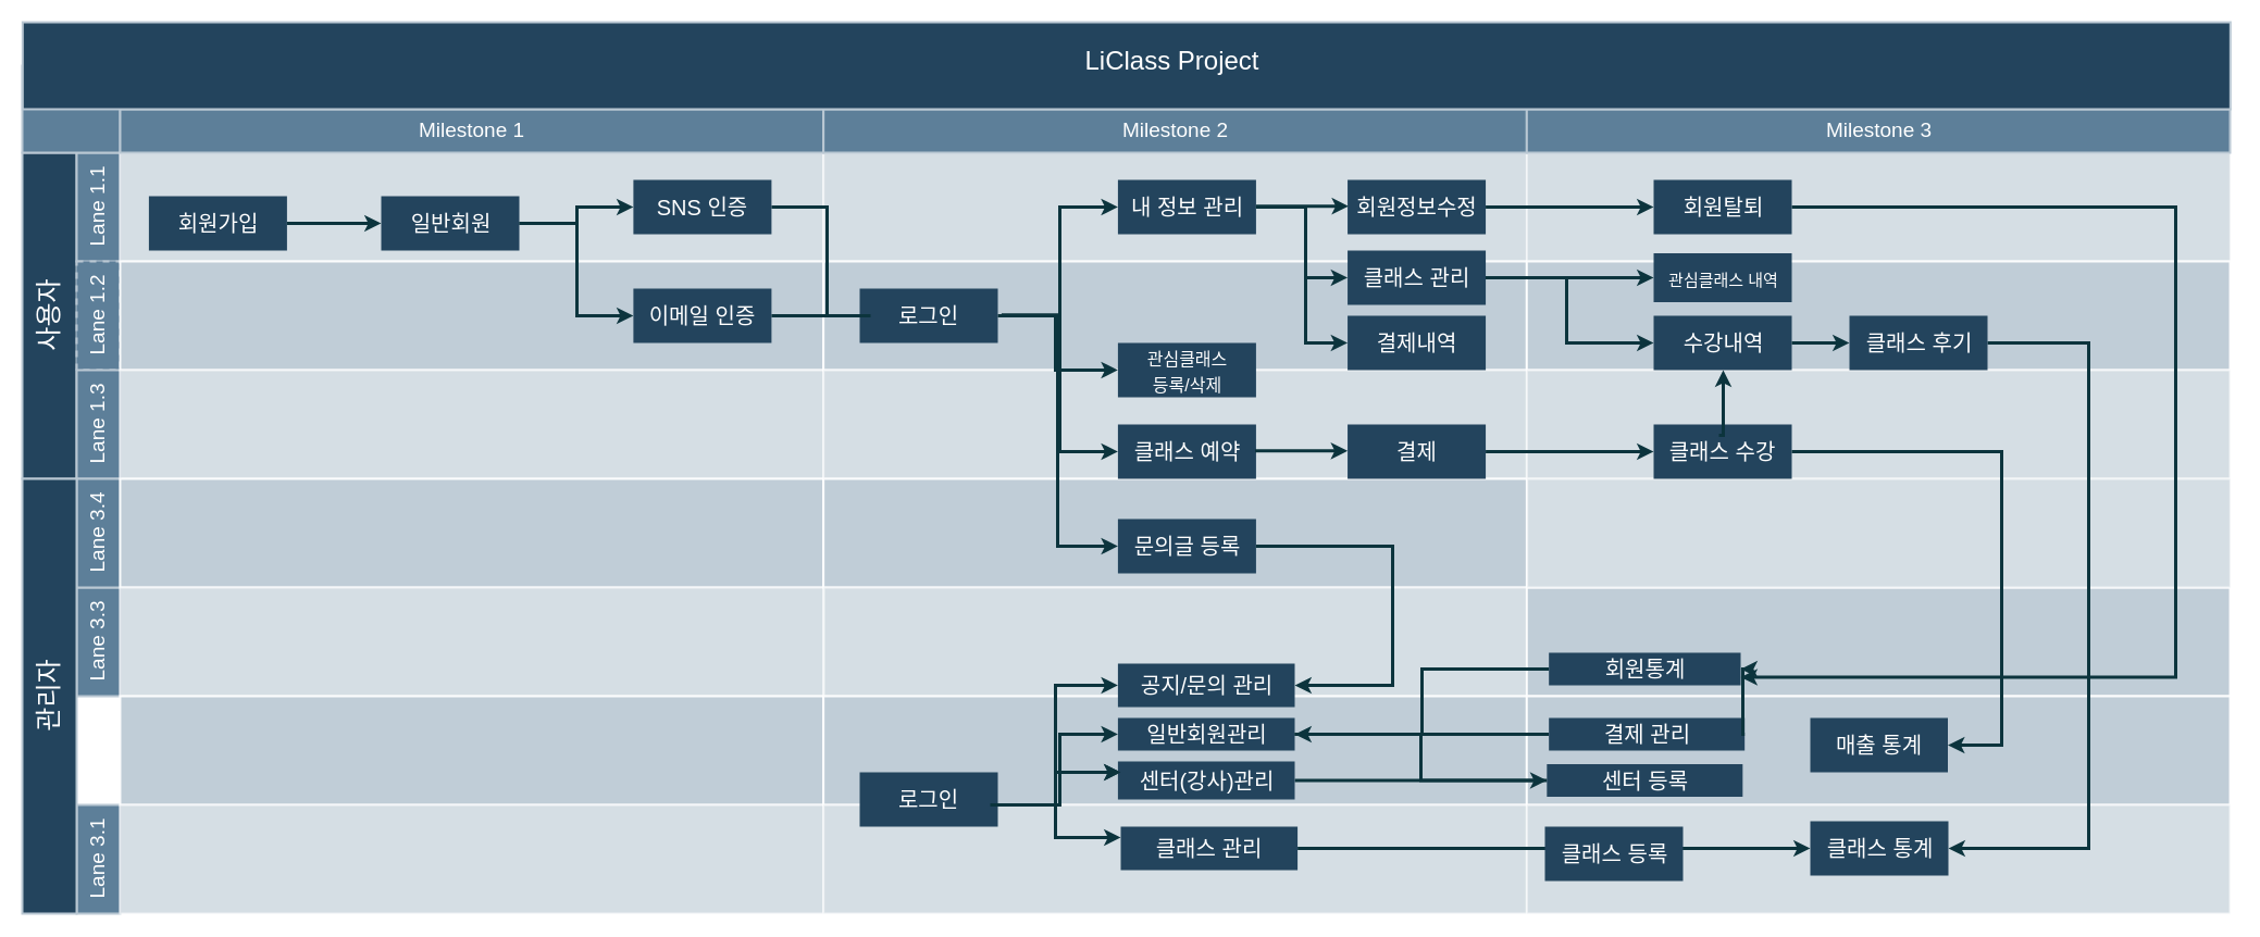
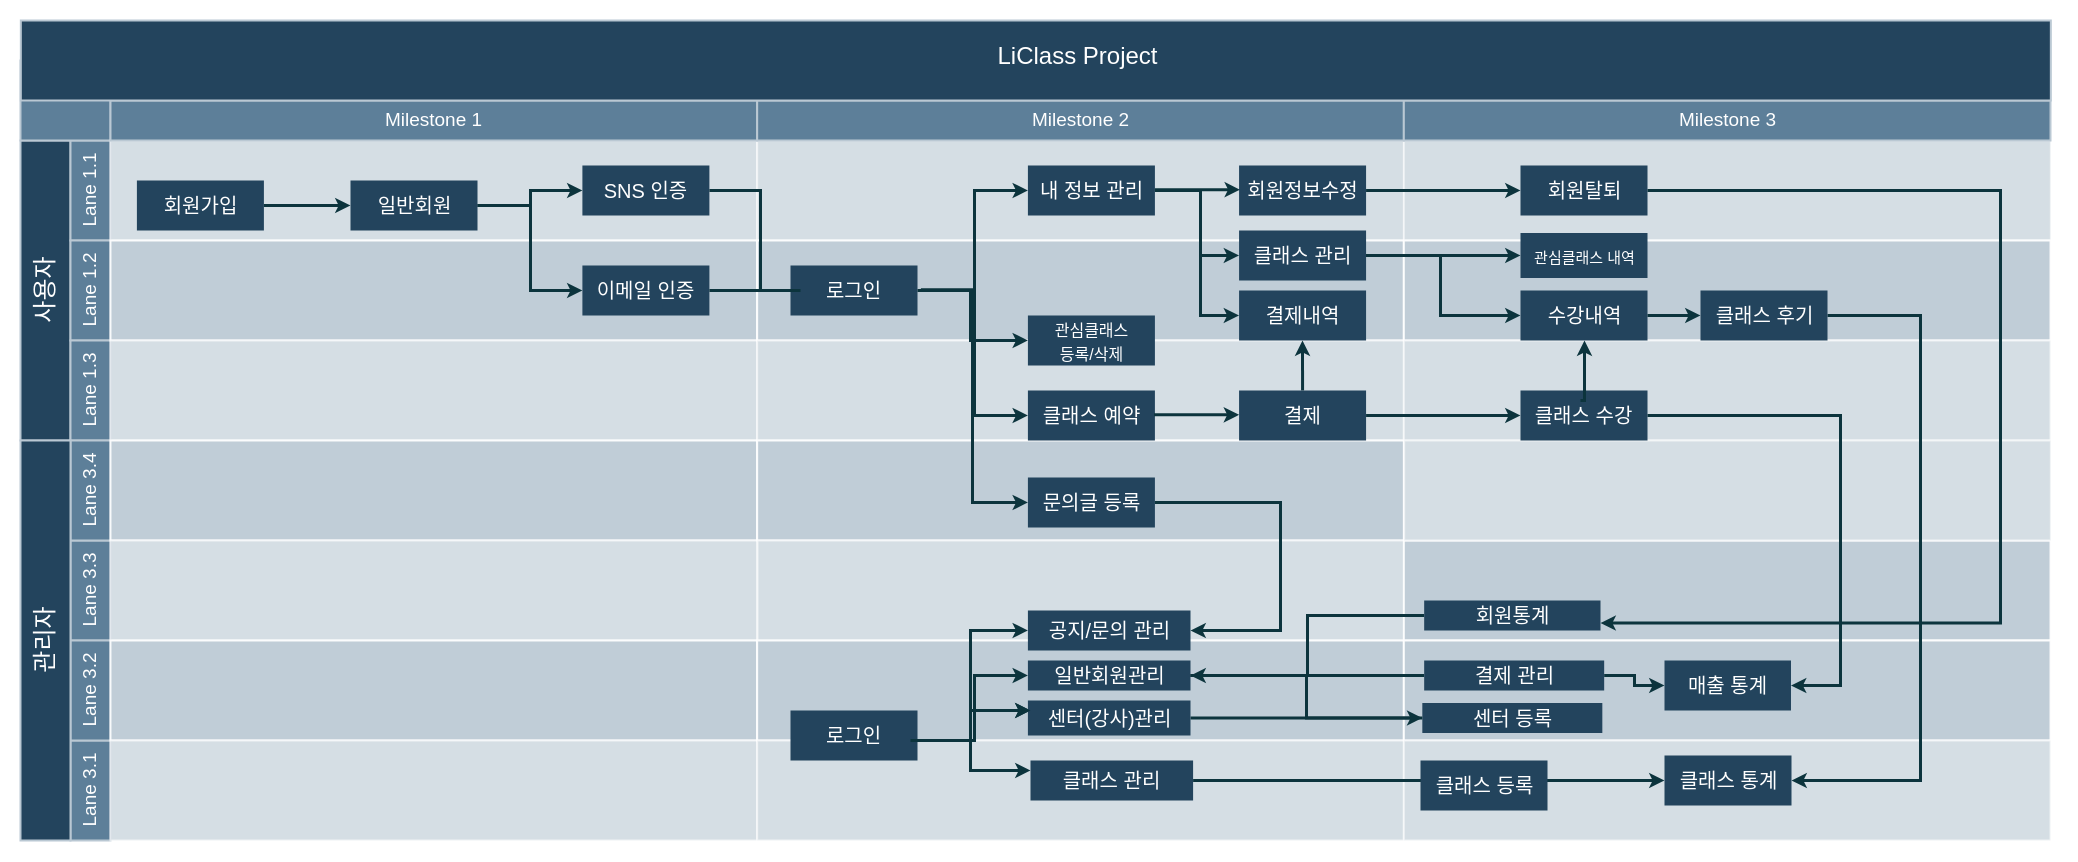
- <mxCell id="5" value="Lane 1.2" style="strokeColor=#BAC8D3;fillColor=#5d7f99;fontSize=19;strokeWidth=2;horizontal=0;fontFamily=Helvetica;html=1;labelBackgroundColor=none;fontColor=#FFFFFF;rounded=0;dashed=1;" parent="1" vertex="1"><mxGeometry x="70" y="240" width="40" height="100" as="geometry" /></mxCell>
+ <mxCell id="5" value="Lane 1.2" style="strokeColor=#BAC8D3;fillColor=#5d7f99;fontSize=19;strokeWidth=2;horizontal=0;fontFamily=Helvetica;html=1;labelBackgroundColor=none;fontColor=#FFFFFF;rounded=0;" parent="1" vertex="1"><mxGeometry x="70" y="240" width="40" height="100" as="geometry" /></mxCell>
+ <mxCell id="74" value="" style="edgeStyle=elbowEdgeStyle;elbow=horizontal;strokeWidth=3;strokeColor=#0C343D;fontFamily=Helvetica;html=1;rounded=0;fontSize=20;exitX=0.5;exitY=0;exitDx=0;exitDy=0;" parent="1" source="95" target="72" edge="1"><mxGeometry x="-37.981" y="264.17" width="131.973" height="100" as="geometry"><mxPoint x="1140" y="400" as="sourcePoint" /><mxPoint x="1248.57" y="414.17" as="targetPoint" /><Array as="points"><mxPoint x="1302" y="350" /></Array></mxGeometry></mxCell>
- <mxCell id="84" value="" style="edgeStyle=elbowEdgeStyle;elbow=horizontal;strokeWidth=3;strokeColor=#0C343D;fontFamily=Helvetica;html=1;rounded=0;fontSize=20;exitX=1;exitY=0.5;exitDx=0;exitDy=0;" parent="1" source="83" target="82" edge="1"><mxGeometry x="-37.551" y="350" width="131.973" height="100" as="geometry"><mxPoint x="1610" y="795" as="sourcePoint" /><mxPoint x="1650" y="720" as="targetPoint" /></mxGeometry></mxCell>
+ <mxCell id="84" value="" style="edgeStyle=elbowEdgeStyle;elbow=horizontal;strokeWidth=3;strokeColor=#0C343D;fontFamily=Helvetica;html=1;rounded=0;fontSize=20;exitX=1;exitY=0.5;exitDx=0;exitDy=0;entryX=0;entryY=0.5;entryDx=0;entryDy=0;" parent="1" source="83" target="79" edge="1"><mxGeometry x="-37.551" y="350" width="131.973" height="100" as="geometry"><mxPoint x="1610" y="795" as="sourcePoint" /><mxPoint x="1650" y="720" as="targetPoint" /></mxGeometry></mxCell>
+ <mxCell id="10" value="Lane 3.2" style="strokeColor=#BAC8D3;fillColor=#5d7f99;fontSize=19;strokeWidth=2;horizontal=0;fontFamily=Helvetica;html=1;labelBackgroundColor=none;fontColor=#FFFFFF;rounded=0;" parent="1" vertex="1"><mxGeometry x="70" y="640" width="40" height="100" as="geometry" /></mxCell>
